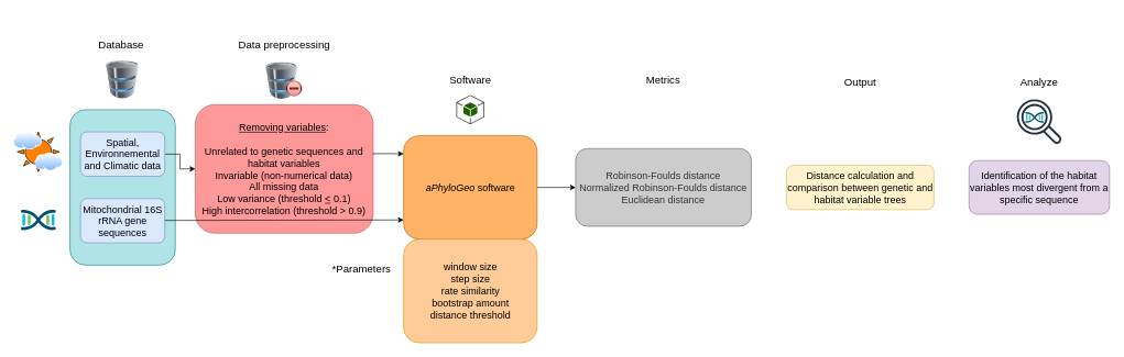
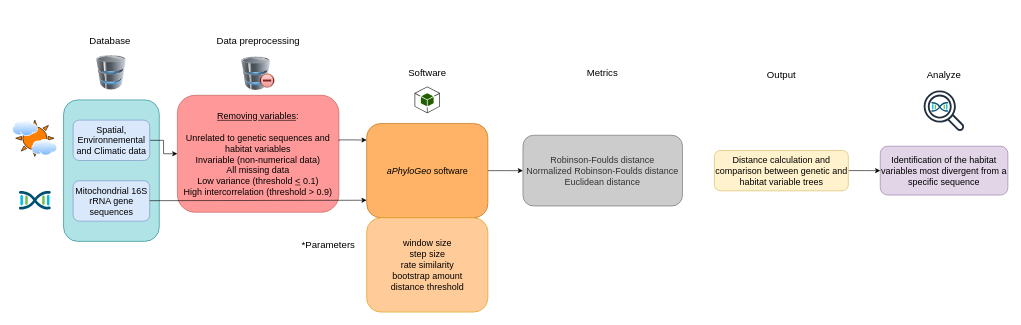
+ <mxCell id="12" value="" style="edgeStyle=orthogonalEdgeStyle;rounded=0;orthogonalLoop=1;jettySize=auto;html=1;" parent="2" source="13" target="23" edge="1"><mxGeometry relative="1" as="geometry" /></mxCell>
